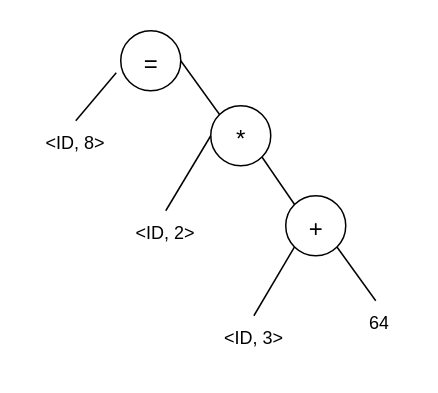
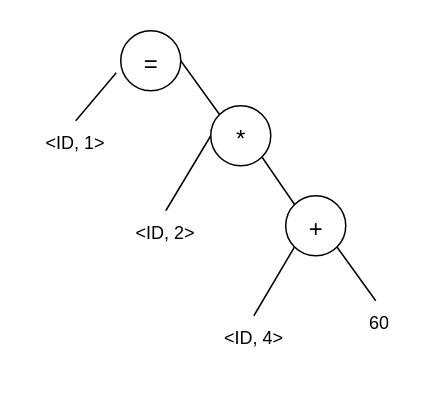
- <mxCell id="14" value="&amp;lt;ID, 8&amp;gt;" style="text;html=1;strokeColor=none;fillColor=none;align=center;verticalAlign=middle;whiteSpace=wrap;rounded=0;" vertex="1" parent="1"><mxGeometry x="20" y="80" width="60" height="30" as="geometry" /></mxCell>
+ <mxCell id="14" value="&amp;lt;ID, 1&amp;gt;" style="text;html=1;strokeColor=none;fillColor=none;align=center;verticalAlign=middle;whiteSpace=wrap;rounded=0;" vertex="1" parent="1"><mxGeometry x="20" y="80" width="60" height="30" as="geometry" /></mxCell>
- <mxCell id="11" value="64" style="text;strokeColor=none;fillColor=none;align=left;verticalAlign=middle;spacingLeft=4;spacingRight=4;overflow=hidden;points=[[0,0.5],[1,0.5]];portConstraint=eastwest;rotatable=0;whiteSpace=wrap;html=1;" vertex="1" parent="1"><mxGeometry x="240" y="200" width="30" height="30" as="geometry" /></mxCell>
+ <mxCell id="11" value="60" style="text;strokeColor=none;fillColor=none;align=left;verticalAlign=middle;spacingLeft=4;spacingRight=4;overflow=hidden;points=[[0,0.5],[1,0.5]];portConstraint=eastwest;rotatable=0;whiteSpace=wrap;html=1;" vertex="1" parent="1"><mxGeometry x="240" y="200" width="30" height="30" as="geometry" /></mxCell>
- <mxCell id="15" value="&amp;lt;ID, 3&amp;gt;" style="text;html=1;strokeColor=none;fillColor=none;align=center;verticalAlign=middle;whiteSpace=wrap;rounded=0;" vertex="1" parent="1"><mxGeometry x="138.75" y="210" width="60" height="30" as="geometry" /></mxCell>
+ <mxCell id="15" value="&amp;lt;ID, 4&amp;gt;" style="text;html=1;strokeColor=none;fillColor=none;align=center;verticalAlign=middle;whiteSpace=wrap;rounded=0;" vertex="1" parent="1"><mxGeometry x="138.75" y="210" width="60" height="30" as="geometry" /></mxCell>
